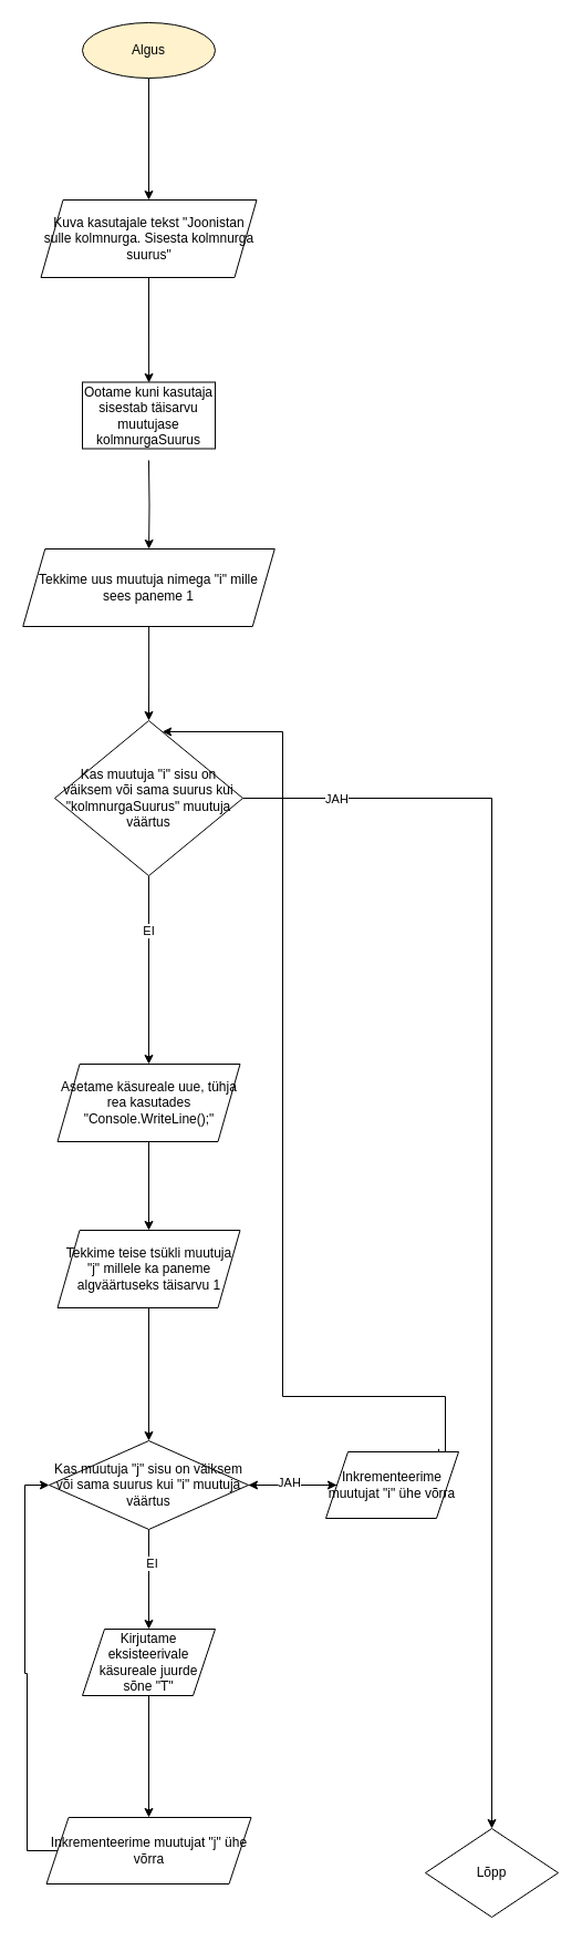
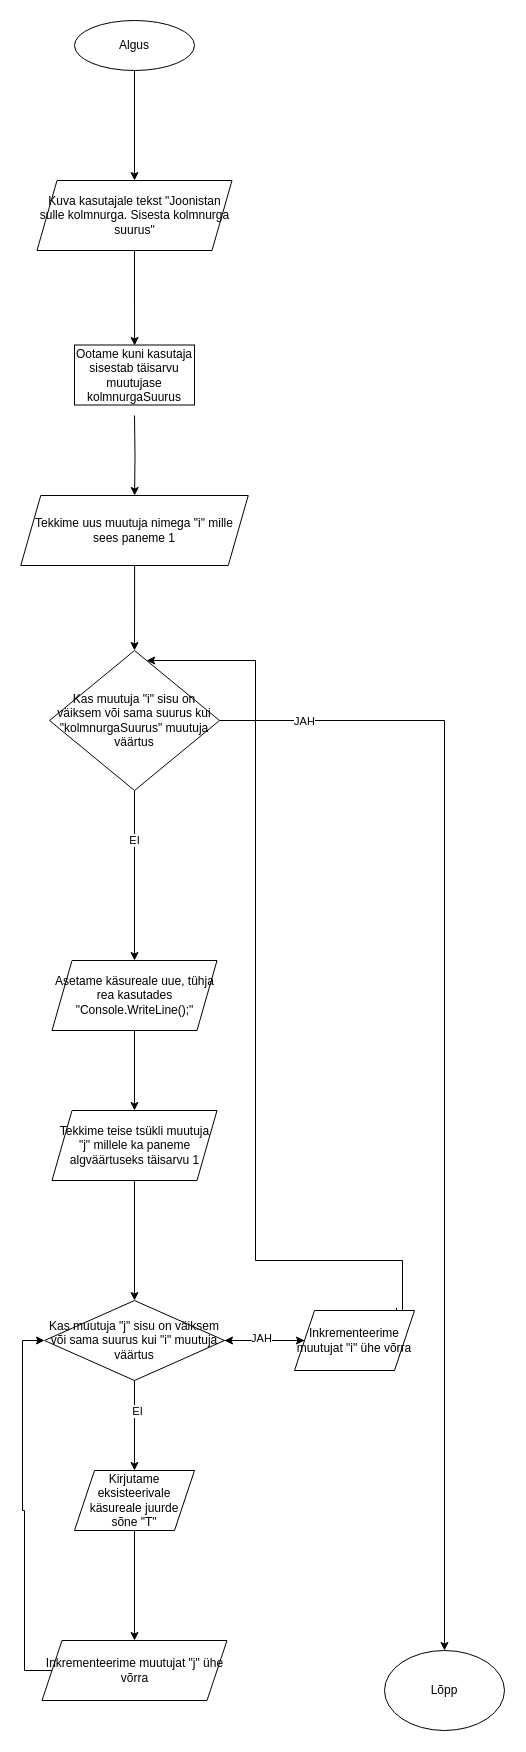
- <mxCell id="3" value="Algus" style="ellipse;whiteSpace=wrap;html=1;fillColor=#fff2cc;" vertex="1" parent="1"><mxGeometry x="74" y="20" width="120" height="50" as="geometry" /></mxCell>
+ <mxCell id="3" value="Algus" style="ellipse;whiteSpace=wrap;html=1;" vertex="1" parent="1"><mxGeometry x="74" y="20" width="120" height="50" as="geometry" /></mxCell>
- <mxCell id="14" value="Lõpp" style="rhombus;whiteSpace=wrap;html=1;" vertex="1" parent="1"><mxGeometry x="384" y="1650" width="120" height="80" as="geometry" /></mxCell>
+ <mxCell id="14" value="Lõpp" style="ellipse;whiteSpace=wrap;html=1;" vertex="1" parent="1"><mxGeometry x="384" y="1650" width="120" height="80" as="geometry" /></mxCell>
